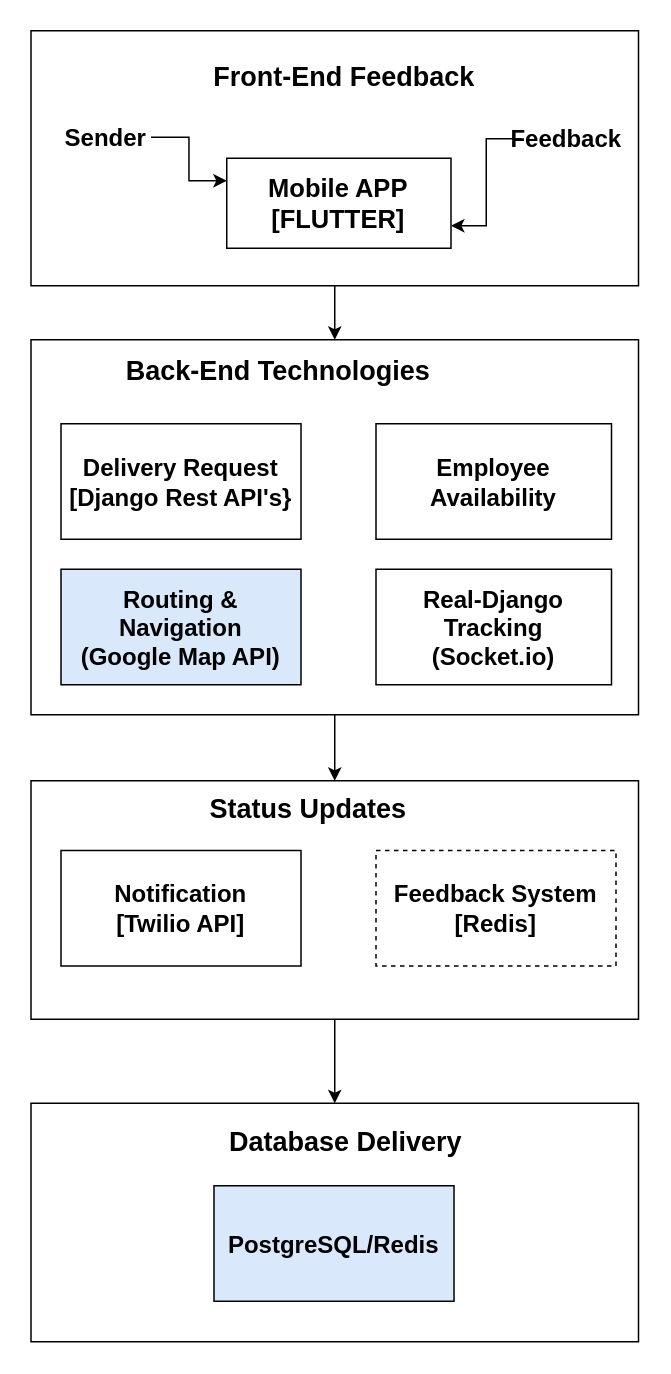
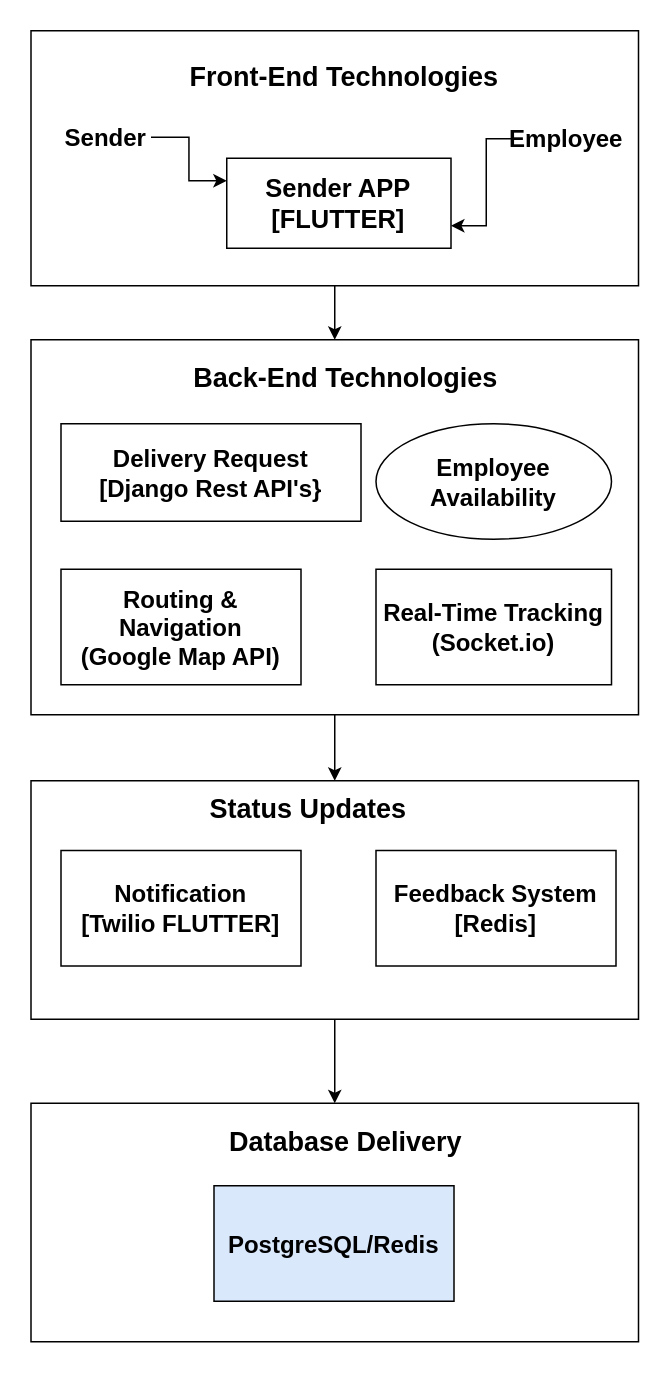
- <mxCell id="5" value="&lt;b&gt;&lt;font style=&quot;font-size: 18px;&quot;&gt;Front-End Feedback&lt;/font&gt;&lt;/b&gt;" style="text;html=1;align=center;verticalAlign=middle;whiteSpace=wrap;rounded=0;" vertex="1" parent="1"><mxGeometry x="124" y="36" width="210" height="30" as="geometry" /></mxCell>
+ <mxCell id="5" value="&lt;b&gt;&lt;font style=&quot;font-size: 18px;&quot;&gt;Front-End Technologies&lt;/font&gt;&lt;/b&gt;" style="text;html=1;align=center;verticalAlign=middle;whiteSpace=wrap;rounded=0;" vertex="1" parent="1"><mxGeometry x="124" y="36" width="210" height="30" as="geometry" /></mxCell>
- <mxCell id="9" value="&lt;b&gt;&lt;font style=&quot;font-size: 16px;&quot;&gt;Feedback&lt;/font&gt;&lt;/b&gt;" style="text;html=1;align=center;verticalAlign=middle;whiteSpace=wrap;rounded=0;" vertex="1" parent="1"><mxGeometry x="347" y="77" width="60" height="30" as="geometry" /></mxCell>
+ <mxCell id="9" value="&lt;b&gt;&lt;font style=&quot;font-size: 16px;&quot;&gt;Employee&lt;/font&gt;&lt;/b&gt;" style="text;html=1;align=center;verticalAlign=middle;whiteSpace=wrap;rounded=0;" vertex="1" parent="1"><mxGeometry x="347" y="77" width="60" height="30" as="geometry" /></mxCell>
- <mxCell id="10" value="&lt;b style=&quot;font-size: 17px;&quot;&gt;&lt;font style=&quot;font-size: 17px;&quot;&gt;Mobile APP&lt;/font&gt;&lt;/b&gt;&lt;div style=&quot;font-size: 17px;&quot;&gt;&lt;b style=&quot;&quot;&gt;&lt;font style=&quot;font-size: 17px;&quot;&gt;[FLUTTER]&lt;/font&gt;&lt;/b&gt;&lt;/div&gt;" style="text;html=1;align=center;verticalAlign=middle;whiteSpace=wrap;rounded=0;" vertex="1" parent="1"><mxGeometry x="160" y="121" width="130" height="30" as="geometry" /></mxCell>
+ <mxCell id="10" value="&lt;b style=&quot;font-size: 17px;&quot;&gt;&lt;font style=&quot;font-size: 17px;&quot;&gt;Sender APP&lt;/font&gt;&lt;/b&gt;&lt;div style=&quot;font-size: 17px;&quot;&gt;&lt;b style=&quot;&quot;&gt;&lt;font style=&quot;font-size: 17px;&quot;&gt;[FLUTTER]&lt;/font&gt;&lt;/b&gt;&lt;/div&gt;" style="text;html=1;align=center;verticalAlign=middle;whiteSpace=wrap;rounded=0;" vertex="1" parent="1"><mxGeometry x="160" y="121" width="130" height="30" as="geometry" /></mxCell>
- <mxCell id="13" value="&lt;b&gt;&lt;font style=&quot;font-size: 18px;&quot;&gt;Back-End Technologies&lt;/font&gt;&lt;/b&gt;" style="text;html=1;align=center;verticalAlign=middle;whiteSpace=wrap;rounded=0;" vertex="1" parent="1"><mxGeometry x="75" y="232" width="220" height="30" as="geometry" /></mxCell>
+ <mxCell id="13" value="&lt;b&gt;&lt;font style=&quot;font-size: 18px;&quot;&gt;Back-End Technologies&lt;/font&gt;&lt;/b&gt;" style="text;html=1;align=center;verticalAlign=middle;whiteSpace=wrap;rounded=0;" vertex="1" parent="1"><mxGeometry x="120" y="237" width="220" height="30" as="geometry" /></mxCell>
- <mxCell id="14" value="&lt;b&gt;&lt;font style=&quot;font-size: 16px;&quot;&gt;Delivery Request&lt;/font&gt;&lt;/b&gt;&lt;div&gt;&lt;b&gt;&lt;font style=&quot;font-size: 16px;&quot;&gt;[Django Rest API's}&lt;/font&gt;&lt;/b&gt;&lt;/div&gt;" style="rounded=0;whiteSpace=wrap;html=1;" vertex="1" parent="1"><mxGeometry x="40" y="282" width="160" height="77" as="geometry" /></mxCell>
+ <mxCell id="14" value="&lt;b&gt;&lt;font style=&quot;font-size: 16px;&quot;&gt;Delivery Request&lt;/font&gt;&lt;/b&gt;&lt;div&gt;&lt;b&gt;&lt;font style=&quot;font-size: 16px;&quot;&gt;[Django Rest API's}&lt;/font&gt;&lt;/b&gt;&lt;/div&gt;" style="rounded=0;whiteSpace=wrap;html=1;" vertex="1" parent="1"><mxGeometry x="40" y="282" width="200" height="65" as="geometry" /></mxCell>
- <mxCell id="15" value="&lt;span style=&quot;font-size: 16px;&quot;&gt;&lt;b&gt;Employee Availability&lt;/b&gt;&lt;/span&gt;" style="rounded=0;whiteSpace=wrap;html=1;" vertex="1" parent="1"><mxGeometry x="250" y="282" width="157" height="77" as="geometry" /></mxCell>
+ <mxCell id="15" value="&lt;span style=&quot;font-size: 16px;&quot;&gt;&lt;b&gt;Employee Availability&lt;/b&gt;&lt;/span&gt;" style="ellipse;whiteSpace=wrap;html=1;" vertex="1" parent="1"><mxGeometry x="250" y="282" width="157" height="77" as="geometry" /></mxCell>
- <mxCell id="16" value="&lt;span style=&quot;font-size: 16px;&quot;&gt;&lt;b&gt;Routing &amp;amp; Navigation&lt;/b&gt;&lt;/span&gt;&lt;div&gt;&lt;span style=&quot;font-size: 16px;&quot;&gt;&lt;b&gt;(Google Map API)&lt;/b&gt;&lt;/span&gt;&lt;/div&gt;" style="rounded=0;whiteSpace=wrap;html=1;fillColor=#dae8fc;" vertex="1" parent="1"><mxGeometry x="40" y="379" width="160" height="77" as="geometry" /></mxCell>
+ <mxCell id="16" value="&lt;span style=&quot;font-size: 16px;&quot;&gt;&lt;b&gt;Routing &amp;amp; Navigation&lt;/b&gt;&lt;/span&gt;&lt;div&gt;&lt;span style=&quot;font-size: 16px;&quot;&gt;&lt;b&gt;(Google Map API)&lt;/b&gt;&lt;/span&gt;&lt;/div&gt;" style="rounded=0;whiteSpace=wrap;html=1;" vertex="1" parent="1"><mxGeometry x="40" y="379" width="160" height="77" as="geometry" /></mxCell>
- <mxCell id="17" value="&lt;span style=&quot;font-size: 16px;&quot;&gt;&lt;b&gt;Real-Django Tracking&lt;/b&gt;&lt;/span&gt;&lt;div&gt;&lt;span style=&quot;font-size: 16px;&quot;&gt;&lt;b&gt;(Socket.io)&lt;/b&gt;&lt;/span&gt;&lt;/div&gt;" style="rounded=0;whiteSpace=wrap;html=1;" vertex="1" parent="1"><mxGeometry x="250" y="379" width="157" height="77" as="geometry" /></mxCell>
+ <mxCell id="17" value="&lt;span style=&quot;font-size: 16px;&quot;&gt;&lt;b&gt;Real-Time Tracking&lt;/b&gt;&lt;/span&gt;&lt;div&gt;&lt;span style=&quot;font-size: 16px;&quot;&gt;&lt;b&gt;(Socket.io)&lt;/b&gt;&lt;/span&gt;&lt;/div&gt;" style="rounded=0;whiteSpace=wrap;html=1;" vertex="1" parent="1"><mxGeometry x="250" y="379" width="157" height="77" as="geometry" /></mxCell>
- <mxCell id="21" value="&lt;span style=&quot;font-size: 16px;&quot;&gt;&lt;b&gt;Notification&lt;/b&gt;&lt;/span&gt;&lt;div&gt;&lt;span style=&quot;font-size: 16px;&quot;&gt;&lt;b&gt;[Twilio API]&lt;/b&gt;&lt;/span&gt;&lt;/div&gt;" style="rounded=0;whiteSpace=wrap;html=1;" vertex="1" parent="1"><mxGeometry x="40" y="566.5" width="160" height="77" as="geometry" /></mxCell>
+ <mxCell id="21" value="&lt;span style=&quot;font-size: 16px;&quot;&gt;&lt;b&gt;Notification&lt;/b&gt;&lt;/span&gt;&lt;div&gt;&lt;span style=&quot;font-size: 16px;&quot;&gt;&lt;b&gt;[Twilio FLUTTER]&lt;/b&gt;&lt;/span&gt;&lt;/div&gt;" style="rounded=0;whiteSpace=wrap;html=1;" vertex="1" parent="1"><mxGeometry x="40" y="566.5" width="160" height="77" as="geometry" /></mxCell>
- <mxCell id="22" value="&lt;span style=&quot;font-size: 16px;&quot;&gt;&lt;b&gt;Feedback System&lt;/b&gt;&lt;/span&gt;&lt;div&gt;&lt;span style=&quot;font-size: 16px;&quot;&gt;&lt;b&gt;[Redis]&lt;/b&gt;&lt;/span&gt;&lt;/div&gt;" style="rounded=0;whiteSpace=wrap;html=1;dashed=1;" vertex="1" parent="1"><mxGeometry x="250" y="566.5" width="160" height="77" as="geometry" /></mxCell>
+ <mxCell id="22" value="&lt;span style=&quot;font-size: 16px;&quot;&gt;&lt;b&gt;Feedback System&lt;/b&gt;&lt;/span&gt;&lt;div&gt;&lt;span style=&quot;font-size: 16px;&quot;&gt;&lt;b&gt;[Redis]&lt;/b&gt;&lt;/span&gt;&lt;/div&gt;" style="rounded=0;whiteSpace=wrap;html=1;" vertex="1" parent="1"><mxGeometry x="250" y="566.5" width="160" height="77" as="geometry" /></mxCell>
